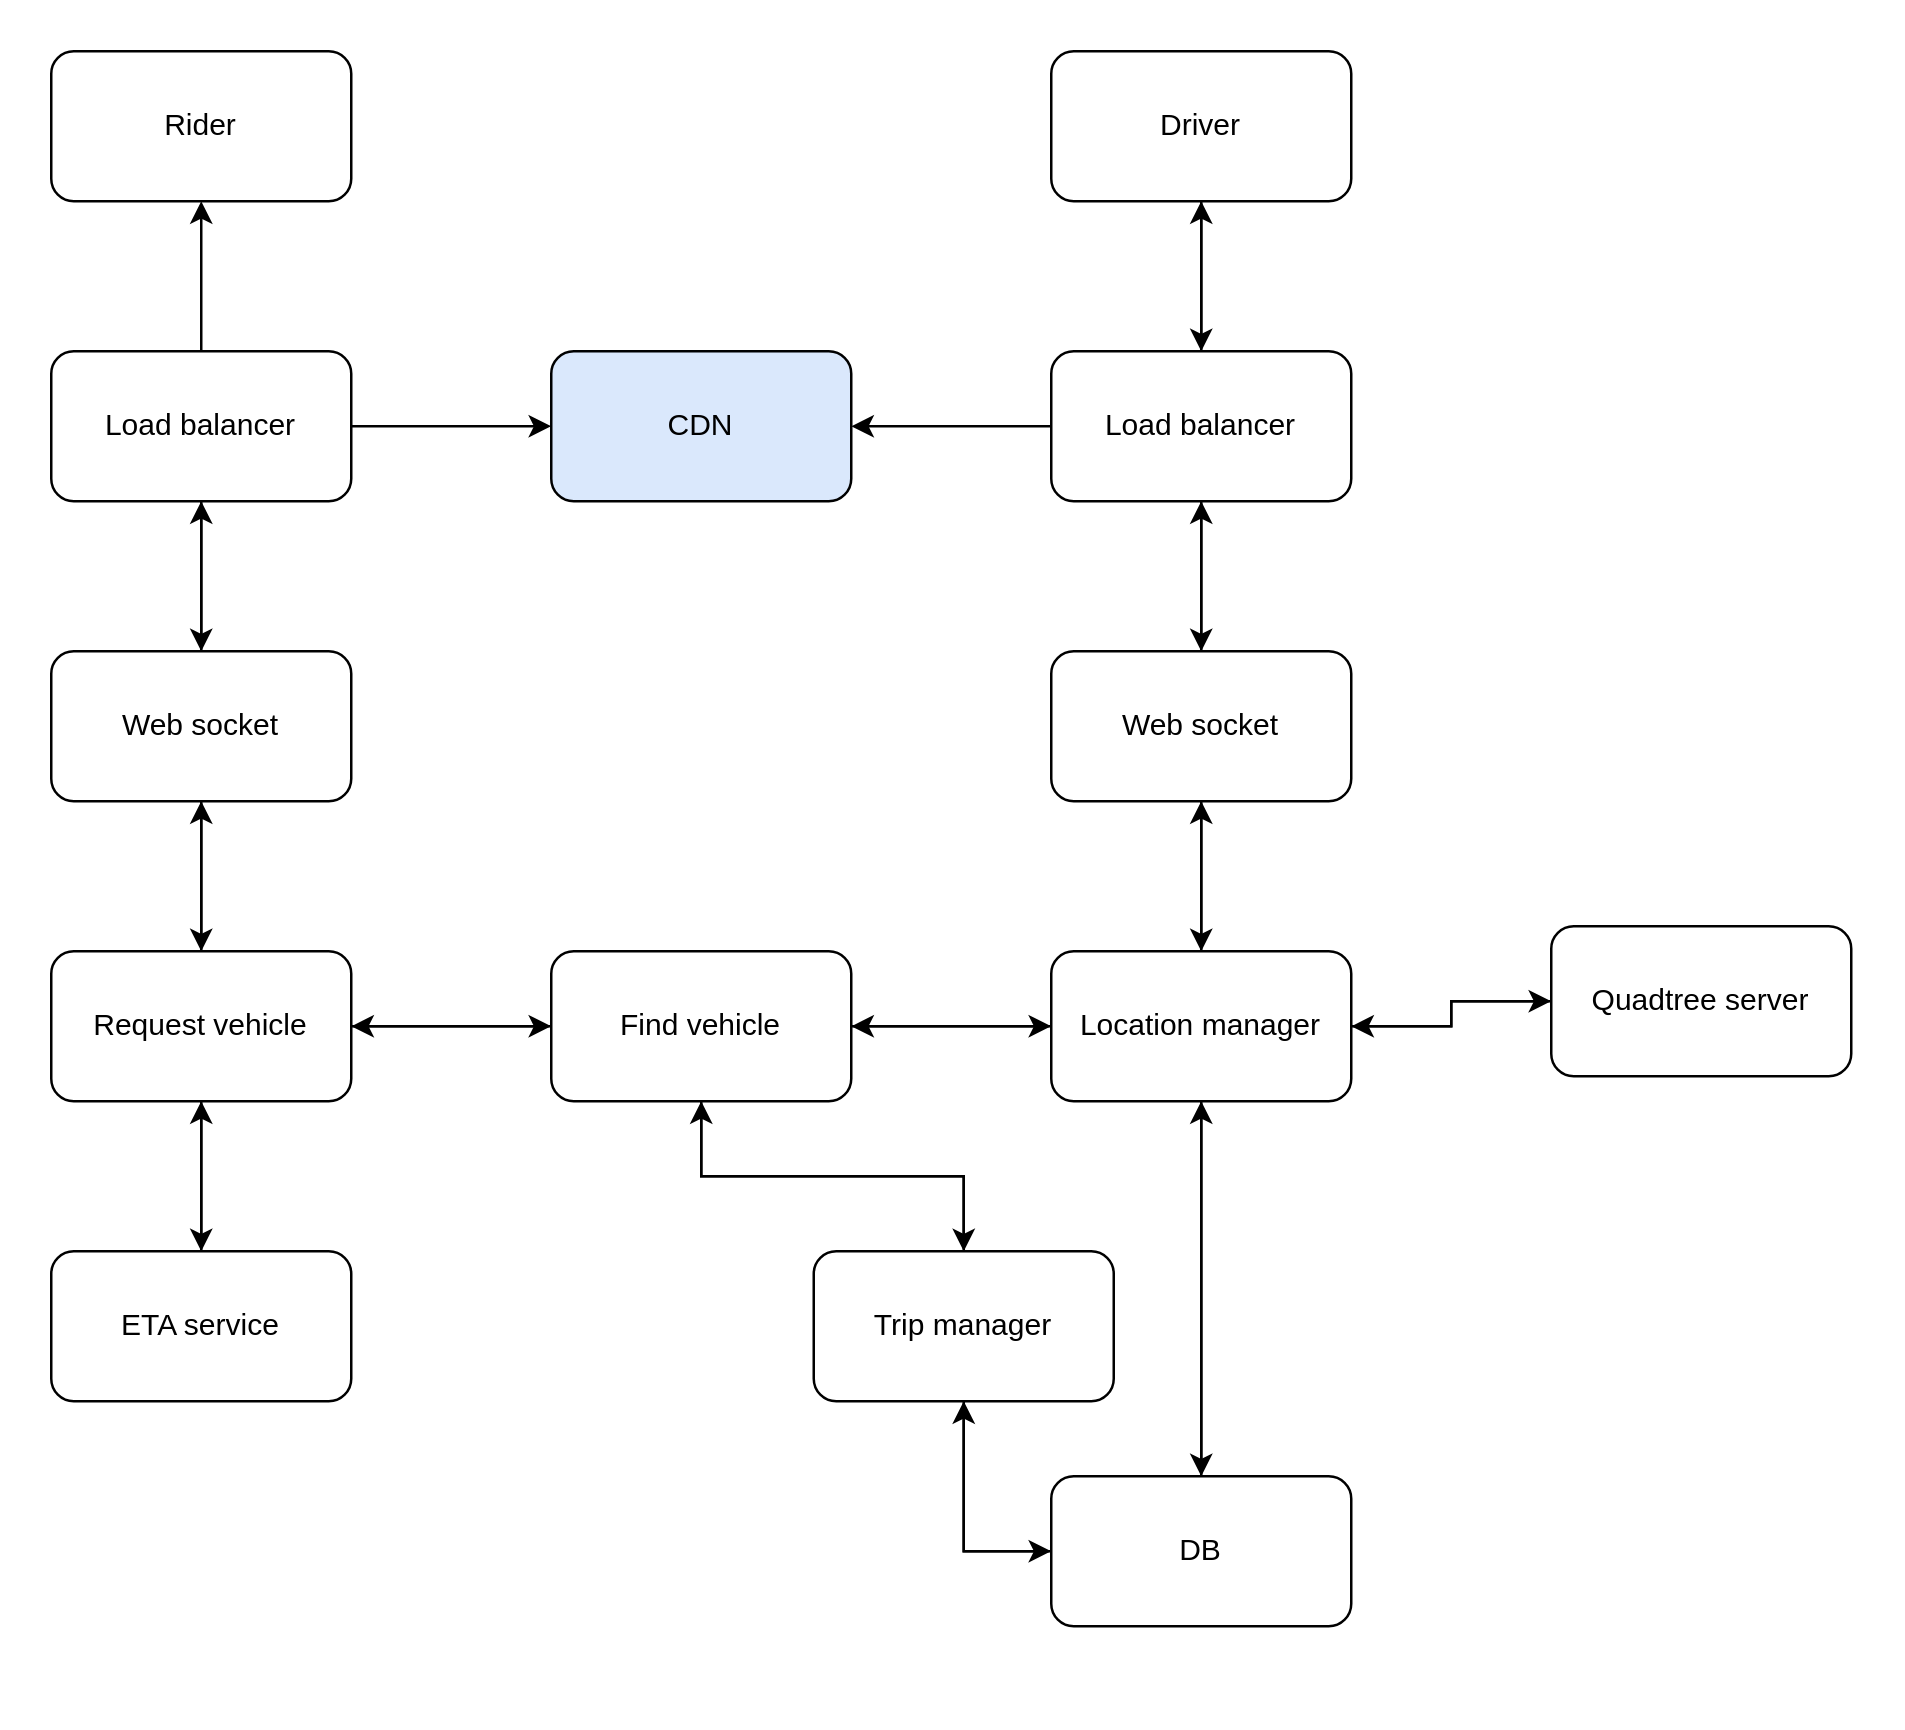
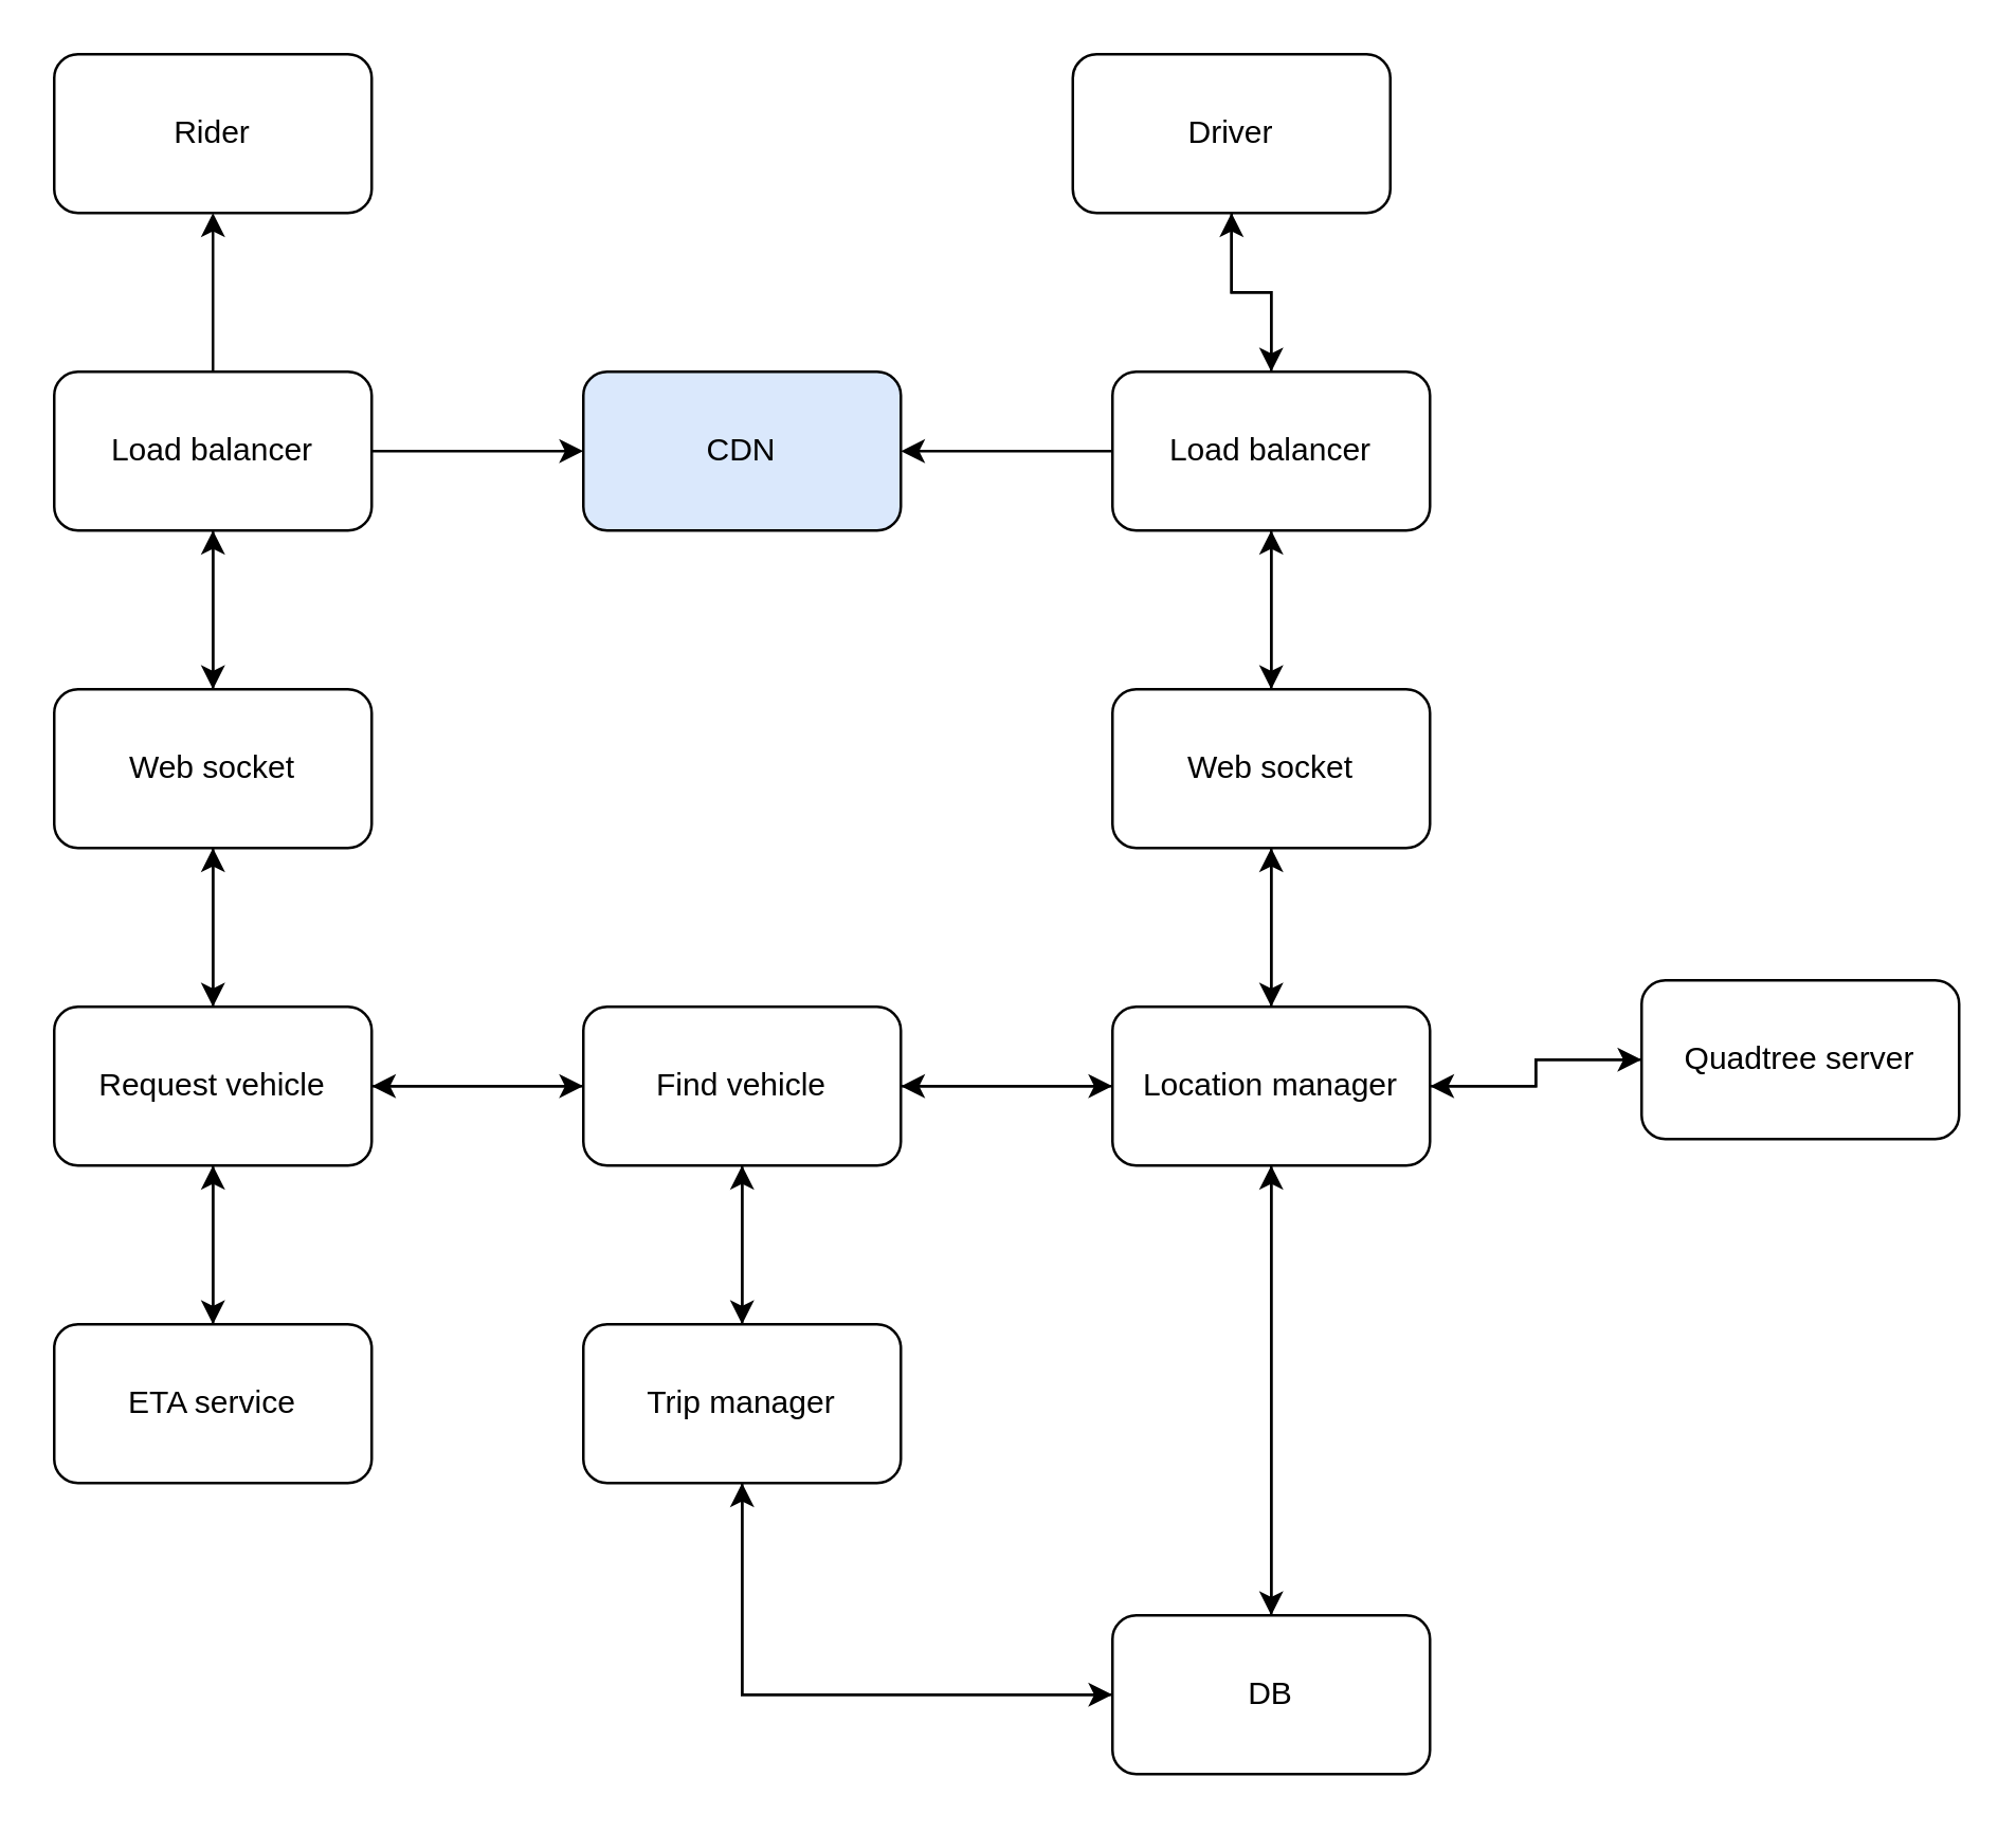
- <mxCell id="4" value="Driver" style="rounded=1;whiteSpace=wrap;html=1;" vertex="1" parent="1"><mxGeometry x="420" y="20" width="120" height="60" as="geometry" /></mxCell>
+ <mxCell id="4" value="Driver" style="rounded=1;whiteSpace=wrap;html=1;" vertex="1" parent="1"><mxGeometry x="405" y="20" width="120" height="60" as="geometry" /></mxCell>
- <mxCell id="35" value="Trip manager" style="rounded=1;whiteSpace=wrap;html=1;" vertex="1" parent="1"><mxGeometry x="325" y="500" width="120" height="60" as="geometry" /></mxCell>
+ <mxCell id="35" value="Trip manager" style="rounded=1;whiteSpace=wrap;html=1;" vertex="1" parent="1"><mxGeometry x="220" y="500" width="120" height="60" as="geometry" /></mxCell>
- <mxCell id="40" value="DB" style="rounded=1;whiteSpace=wrap;html=1;" vertex="1" parent="1"><mxGeometry x="420" y="590" width="120" height="60" as="geometry" /></mxCell>
+ <mxCell id="40" value="DB" style="rounded=1;whiteSpace=wrap;html=1;" vertex="1" parent="1"><mxGeometry x="420" y="610" width="120" height="60" as="geometry" /></mxCell>
